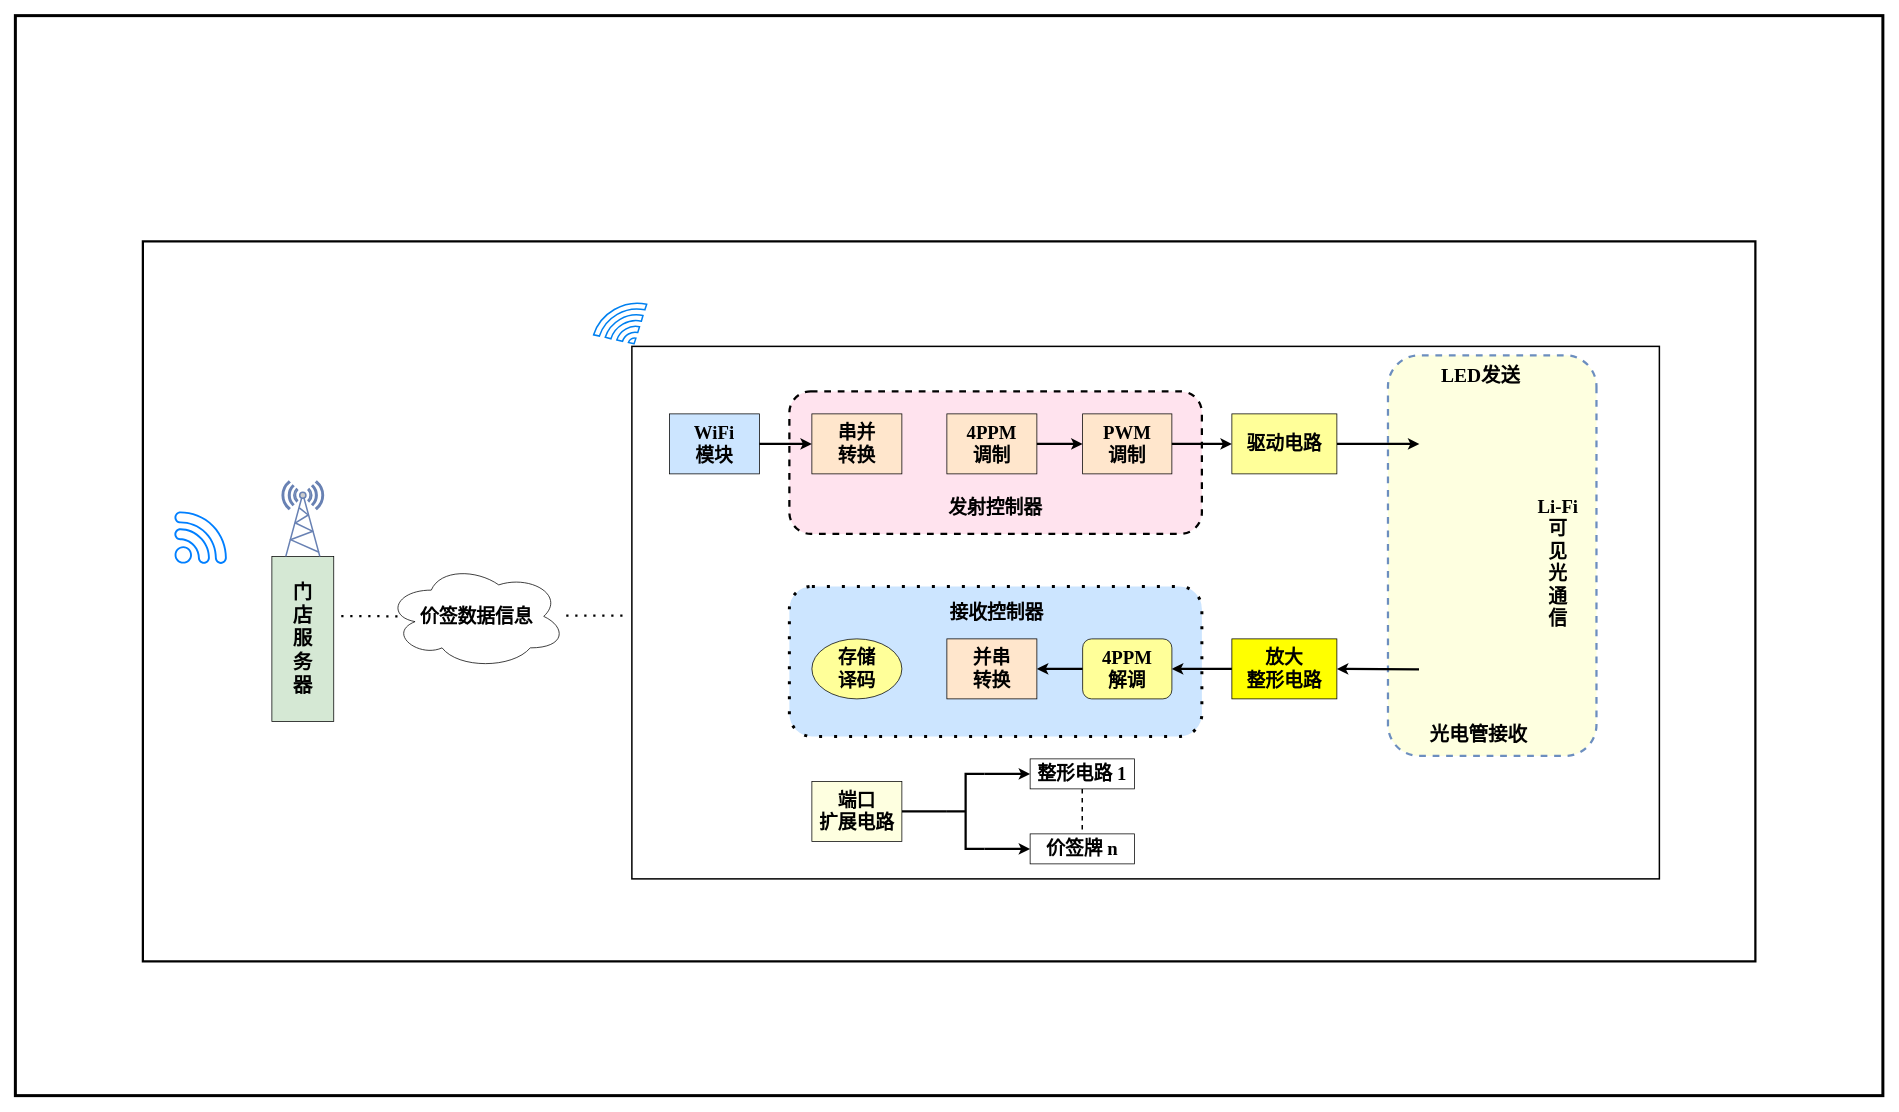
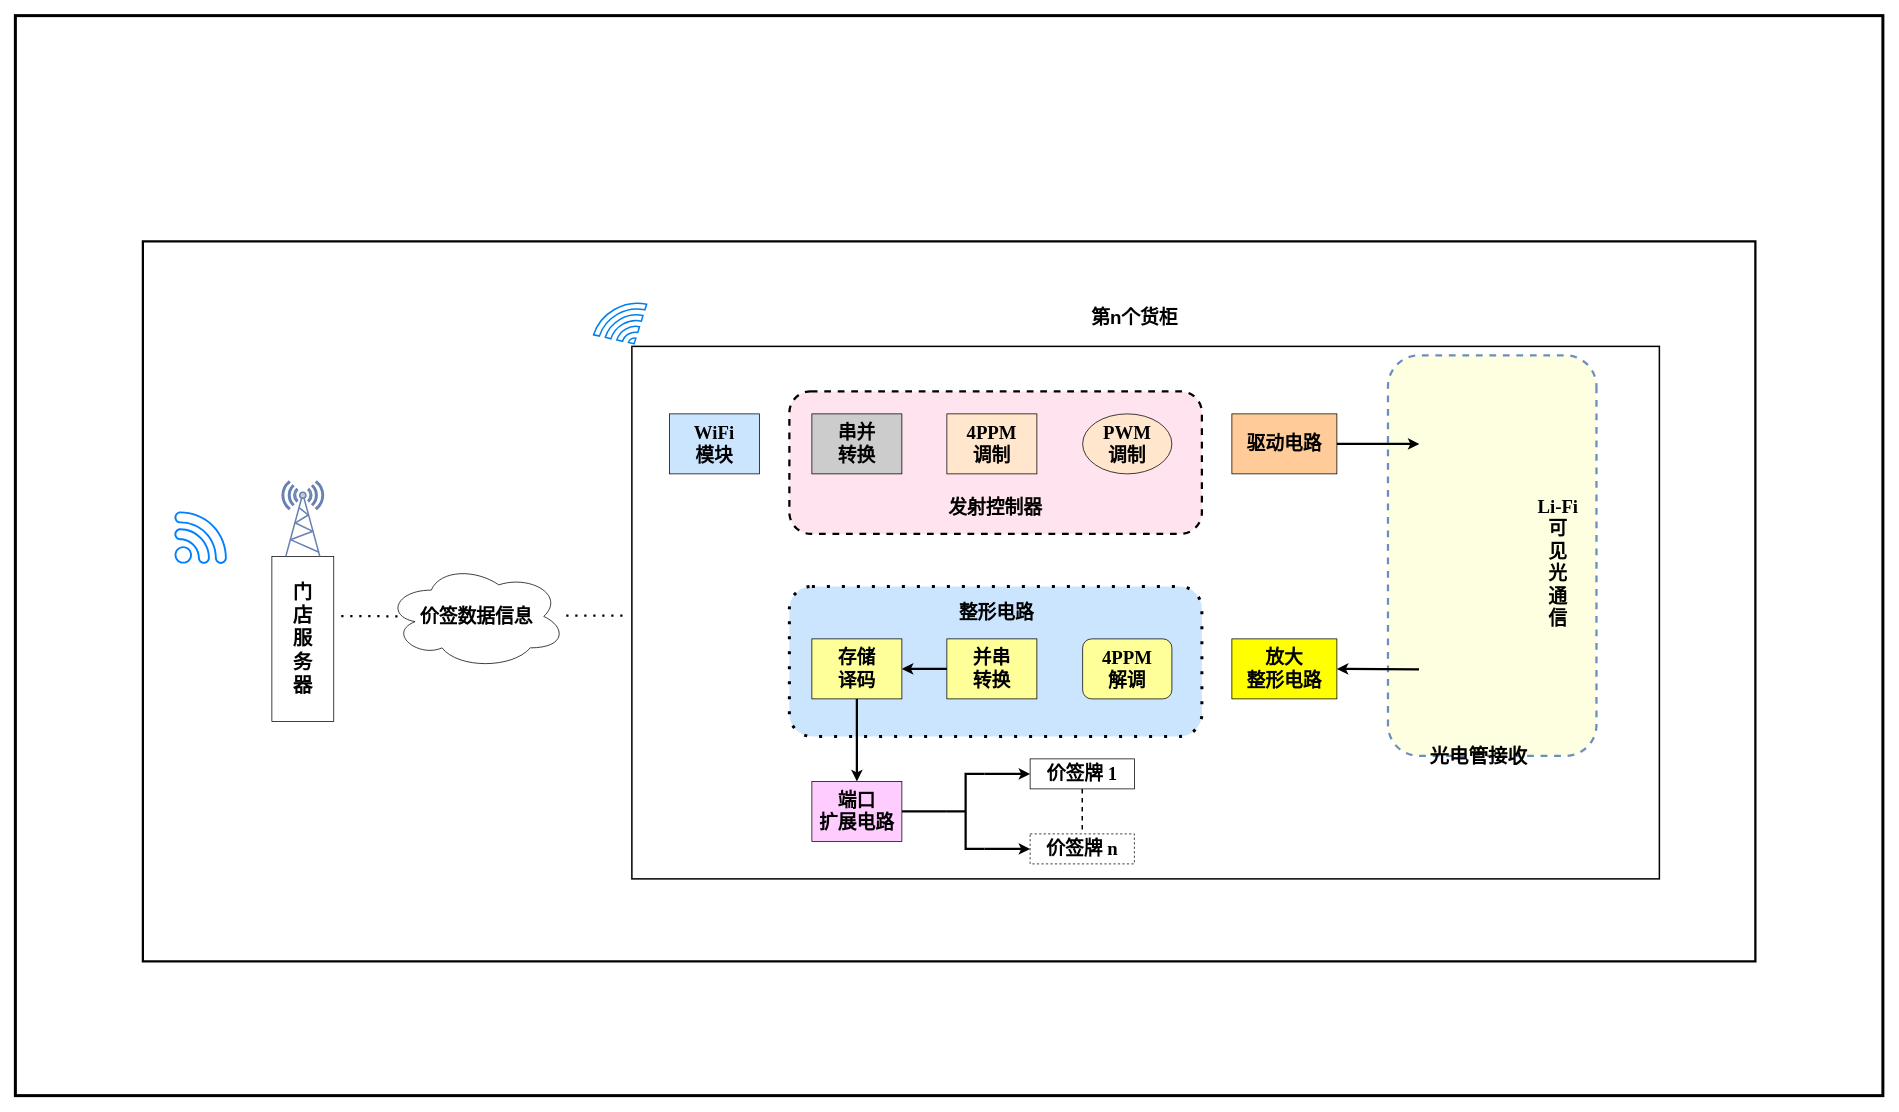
+ <mxCell id="44" value="&lt;font style=&quot;font-size: 25px&quot;&gt;&lt;b&gt;第n个货柜&lt;/b&gt;&lt;/font&gt;" style="text;html=1;strokeColor=none;fillColor=none;align=center;verticalAlign=middle;whiteSpace=wrap;rounded=0;dashed=1;" parent="1" vertex="1"><mxGeometry x="1433" y="401" width="159" height="40" as="geometry" /></mxCell>
- <mxCell id="43" value="&lt;font size=&quot;1&quot;&gt;&lt;b style=&quot;font-size: 26px&quot;&gt;LED发送&lt;/b&gt;&lt;/font&gt;" style="text;html=1;strokeColor=none;fillColor=none;align=center;verticalAlign=middle;whiteSpace=wrap;rounded=0;fontFamily=Times New Roman;fontSize=20;" parent="1" vertex="1"><mxGeometry x="1894" y="490" width="160" height="20" as="geometry" /></mxCell>
- <mxCell id="14" value="" style="endArrow=classic;html=1;strokeWidth=3;fontFamily=Times New Roman;fontSize=20;exitX=1;exitY=0.5;exitDx=0;exitDy=0;entryX=0;entryY=0.5;entryDx=0;entryDy=0;" parent="1" source="12" target="13" edge="1"><mxGeometry width="50" height="50" relative="1" as="geometry"><mxPoint x="1092" y="731" as="sourcePoint" /><mxPoint x="1142" y="681" as="targetPoint" /></mxGeometry></mxCell>
- <mxCell id="13" value="&lt;font style=&quot;font-size: 25px&quot;&gt;&lt;b&gt;串并&lt;br&gt;转换&lt;/b&gt;&lt;/font&gt;" style="rounded=0;whiteSpace=wrap;html=1;fontFamily=Times New Roman;fontSize=18;fillColor=#FFE6CC;" parent="1" vertex="1"><mxGeometry x="1082" y="551" width="120" height="80" as="geometry" /></mxCell>
+ <mxCell id="13" value="&lt;font style=&quot;font-size: 25px&quot;&gt;&lt;b&gt;串并&lt;br&gt;转换&lt;/b&gt;&lt;/font&gt;" style="rounded=0;whiteSpace=wrap;html=1;fontFamily=Times New Roman;fontSize=18;fillColor=#cccccc;" parent="1" vertex="1"><mxGeometry x="1082" y="551" width="120" height="80" as="geometry" /></mxCell>
- <mxCell id="20" value="" style="endArrow=classic;html=1;strokeWidth=3;fontFamily=Times New Roman;fontSize=20;exitX=1;exitY=0.5;exitDx=0;exitDy=0;entryX=0;entryY=0.5;entryDx=0;entryDy=0;" parent="1" source="15" target="16" edge="1"><mxGeometry width="50" height="50" relative="1" as="geometry"><mxPoint x="1352" y="731" as="sourcePoint" /><mxPoint x="1402" y="681" as="targetPoint" /></mxGeometry></mxCell>
- <mxCell id="16" value="&lt;b&gt;&lt;font style=&quot;font-size: 25px&quot;&gt;PWM&lt;br&gt;调制&lt;/font&gt;&lt;/b&gt;" style="rounded=0;whiteSpace=wrap;html=1;fontFamily=Times New Roman;fontSize=18;fillColor=#FFE6CC;" parent="1" vertex="1"><mxGeometry x="1443" y="551" width="119" height="80" as="geometry" /></mxCell>
+ <mxCell id="16" value="&lt;b&gt;&lt;font style=&quot;font-size: 25px&quot;&gt;PWM&lt;br&gt;调制&lt;/font&gt;&lt;/b&gt;" style="ellipse;whiteSpace=wrap;html=1;fontFamily=Times New Roman;fontSize=18;fillColor=#FFE6CC;" parent="1" vertex="1"><mxGeometry x="1443" y="551" width="119" height="80" as="geometry" /></mxCell>
- <mxCell id="19" value="" style="endArrow=classic;html=1;strokeWidth=3;fontFamily=Times New Roman;fontSize=20;exitX=1;exitY=0.5;exitDx=0;exitDy=0;" parent="1" source="16" target="18" edge="1"><mxGeometry width="50" height="50" relative="1" as="geometry"><mxPoint x="1352" y="731" as="sourcePoint" /><mxPoint x="1402" y="681" as="targetPoint" /></mxGeometry></mxCell>
- <mxCell id="18" value="&lt;b&gt;&lt;font style=&quot;font-size: 25px&quot;&gt;驱动电路&lt;/font&gt;&lt;/b&gt;" style="rounded=0;whiteSpace=wrap;html=1;fontFamily=Times New Roman;fontSize=18;fillColor=#ffff99;" parent="1" vertex="1"><mxGeometry x="1642" y="551" width="140" height="80" as="geometry" /></mxCell>
+ <mxCell id="18" value="&lt;b&gt;&lt;font style=&quot;font-size: 25px&quot;&gt;驱动电路&lt;/font&gt;&lt;/b&gt;" style="rounded=0;whiteSpace=wrap;html=1;fontFamily=Times New Roman;fontSize=18;fillColor=#FFCC99;" parent="1" vertex="1"><mxGeometry x="1642" y="551" width="140" height="80" as="geometry" /></mxCell>
- <mxCell id="22" value="&lt;b&gt;&lt;font style=&quot;font-size: 25px&quot;&gt;接收控制器&lt;/font&gt;&lt;/b&gt;" style="text;html=1;strokeColor=none;fillColor=none;align=center;verticalAlign=middle;whiteSpace=wrap;rounded=0;dashed=1;fontFamily=Times New Roman;fontSize=20;" parent="1" vertex="1"><mxGeometry x="1262" y="806" width="132.5" height="20" as="geometry" /></mxCell>
+ <mxCell id="22" value="&lt;b&gt;&lt;font style=&quot;font-size: 25px&quot;&gt;整形电路&lt;/font&gt;&lt;/b&gt;" style="text;html=1;strokeColor=none;fillColor=none;align=center;verticalAlign=middle;whiteSpace=wrap;rounded=0;dashed=1;fontFamily=Times New Roman;fontSize=20;" parent="1" vertex="1"><mxGeometry x="1262" y="806" width="132.5" height="20" as="geometry" /></mxCell>
- <mxCell id="9" value="&lt;b style=&quot;font-size: 26px&quot;&gt;门&lt;br&gt;店&lt;br&gt;服&lt;br&gt;务&lt;br&gt;器&lt;/b&gt;" style="rounded=0;whiteSpace=wrap;html=1;fontFamily=Times New Roman;fontSize=20;fillColor=#d5e8d4;" parent="1" vertex="1"><mxGeometry x="362" y="741" width="82.5" height="220" as="geometry" /></mxCell>
+ <mxCell id="9" value="&lt;b style=&quot;font-size: 26px&quot;&gt;门&lt;br&gt;店&lt;br&gt;服&lt;br&gt;务&lt;br&gt;器&lt;/b&gt;" style="rounded=0;whiteSpace=wrap;html=1;fontFamily=Times New Roman;fontSize=20;" parent="1" vertex="1"><mxGeometry x="362" y="741" width="82.5" height="220" as="geometry" /></mxCell>
- <mxCell id="24" value="&lt;b&gt;&lt;font style=&quot;font-size: 25px&quot;&gt;存储&lt;br&gt;译码&lt;/font&gt;&lt;/b&gt;" style="ellipse;whiteSpace=wrap;html=1;fontFamily=Times New Roman;fontSize=18;fillColor=#FFFF99;" parent="1" vertex="1"><mxGeometry x="1082" y="851" width="120" height="80" as="geometry" /></mxCell>
+ <mxCell id="24" value="&lt;b&gt;&lt;font style=&quot;font-size: 25px&quot;&gt;存储&lt;br&gt;译码&lt;/font&gt;&lt;/b&gt;" style="rounded=0;whiteSpace=wrap;html=1;fontFamily=Times New Roman;fontSize=18;fillColor=#FFFF99;" parent="1" vertex="1"><mxGeometry x="1082" y="851" width="120" height="80" as="geometry" /></mxCell>
+ <mxCell id="29" value="" style="endArrow=none;html=1;strokeWidth=3;fontFamily=Times New Roman;fontSize=20;exitX=1;exitY=0.5;exitDx=0;exitDy=0;entryX=0;entryY=0.5;entryDx=0;entryDy=0;startArrow=classic;startFill=1;endFill=0;" parent="1" source="24" target="25" edge="1"><mxGeometry width="50" height="50" relative="1" as="geometry"><mxPoint x="1352" y="1031" as="sourcePoint" /><mxPoint x="1402" y="981" as="targetPoint" /></mxGeometry></mxCell>
- <mxCell id="25" value="&lt;b style=&quot;font-size: 25px&quot;&gt;并串&lt;br&gt;转换&lt;/b&gt;" style="rounded=0;whiteSpace=wrap;html=1;fontFamily=Times New Roman;fontSize=18;fillColor=#ffe6cc;" parent="1" vertex="1"><mxGeometry x="1262" y="851" width="120" height="80" as="geometry" /></mxCell>
+ <mxCell id="25" value="&lt;b style=&quot;font-size: 25px&quot;&gt;并串&lt;br&gt;转换&lt;/b&gt;" style="rounded=0;whiteSpace=wrap;html=1;fontFamily=Times New Roman;fontSize=18;fillColor=#FFFF99;" parent="1" vertex="1"><mxGeometry x="1262" y="851" width="120" height="80" as="geometry" /></mxCell>
- <mxCell id="31" value="" style="endArrow=none;html=1;strokeWidth=3;fontFamily=Times New Roman;fontSize=20;exitX=1;exitY=0.5;exitDx=0;exitDy=0;entryX=0;entryY=0.5;entryDx=0;entryDy=0;startArrow=classic;startFill=1;endFill=0;" parent="1" source="25" target="26" edge="1"><mxGeometry width="50" height="50" relative="1" as="geometry"><mxPoint x="1352" y="1031" as="sourcePoint" /><mxPoint x="1402" y="981" as="targetPoint" /></mxGeometry></mxCell>
- <mxCell id="30" value="" style="endArrow=none;html=1;strokeWidth=3;fontFamily=Times New Roman;fontSize=20;exitX=1;exitY=0.5;exitDx=0;exitDy=0;startArrow=classic;startFill=1;endFill=0;" parent="1" source="26" target="28" edge="1"><mxGeometry width="50" height="50" relative="1" as="geometry"><mxPoint x="1352" y="1031" as="sourcePoint" /><mxPoint x="1402" y="981" as="targetPoint" /></mxGeometry></mxCell>
- <mxCell id="42" value="&lt;font size=&quot;1&quot;&gt;&lt;b style=&quot;font-size: 26px&quot;&gt;光电管接收&lt;/b&gt;&lt;/font&gt;" style="text;html=1;strokeColor=none;fillColor=none;align=center;verticalAlign=middle;whiteSpace=wrap;rounded=0;fontFamily=Times New Roman;fontSize=20;" parent="1" vertex="1"><mxGeometry x="1891" y="968" width="160" height="20" as="geometry" /></mxCell>
+ <mxCell id="42" value="&lt;font size=&quot;1&quot;&gt;&lt;b style=&quot;font-size: 26px&quot;&gt;光电管接收&lt;/b&gt;&lt;/font&gt;" style="text;html=1;strokeColor=none;fillColor=none;align=center;verticalAlign=middle;whiteSpace=wrap;rounded=0;fontFamily=Times New Roman;fontSize=20;" parent="1" vertex="1"><mxGeometry x="1891" y="998" width="160" height="20" as="geometry" /></mxCell>
+ <mxCell id="23" style="edgeStyle=orthogonalEdgeStyle;rounded=0;orthogonalLoop=1;jettySize=auto;html=1;exitX=0.5;exitY=1;exitDx=0;exitDy=0;strokeWidth=3;fontFamily=Times New Roman;fontSize=20;" parent="1" source="24" target="33" edge="1"><mxGeometry relative="1" as="geometry" /></mxCell>
- <mxCell id="34" value="&lt;b&gt;&lt;font style=&quot;font-size: 25px&quot;&gt;整形电路 1&lt;/font&gt;&lt;/b&gt;" style="rounded=0;whiteSpace=wrap;html=1;fontFamily=Times New Roman;fontSize=18;" parent="1" vertex="1"><mxGeometry x="1373" y="1011" width="139" height="40" as="geometry" /></mxCell>
+ <mxCell id="34" value="&lt;b&gt;&lt;font style=&quot;font-size: 25px&quot;&gt;价签牌 1&lt;/font&gt;&lt;/b&gt;" style="rounded=0;whiteSpace=wrap;html=1;fontFamily=Times New Roman;fontSize=18;" parent="1" vertex="1"><mxGeometry x="1373" y="1011" width="139" height="40" as="geometry" /></mxCell>
- <mxCell id="33" value="&lt;span style=&quot;font-size: 25px&quot;&gt;&lt;b&gt;端口&lt;br&gt;扩展电路&lt;/b&gt;&lt;/span&gt;" style="rounded=0;whiteSpace=wrap;html=1;fontFamily=Times New Roman;fontSize=18;fillColor=#feffe0;" parent="1" vertex="1"><mxGeometry x="1082" y="1041" width="120" height="80" as="geometry" /></mxCell>
+ <mxCell id="33" value="&lt;span style=&quot;font-size: 25px&quot;&gt;&lt;b&gt;端口&lt;br&gt;扩展电路&lt;/b&gt;&lt;/span&gt;" style="rounded=0;whiteSpace=wrap;html=1;fontFamily=Times New Roman;fontSize=18;fillColor=#FFCCFF;" parent="1" vertex="1"><mxGeometry x="1082" y="1041" width="120" height="80" as="geometry" /></mxCell>
- <mxCell id="35" value="&lt;b&gt;&lt;font style=&quot;font-size: 25px&quot;&gt;价签牌 n&lt;/font&gt;&lt;/b&gt;" style="rounded=0;whiteSpace=wrap;html=1;fontFamily=Times New Roman;fontSize=18;" parent="1" vertex="1"><mxGeometry x="1373" y="1111" width="139" height="40" as="geometry" /></mxCell>
+ <mxCell id="35" value="&lt;b&gt;&lt;font style=&quot;font-size: 25px&quot;&gt;价签牌 n&lt;/font&gt;&lt;/b&gt;" style="rounded=0;whiteSpace=wrap;html=1;fontFamily=Times New Roman;fontSize=18;dashed=1;" parent="1" vertex="1"><mxGeometry x="1373" y="1111" width="139" height="40" as="geometry" /></mxCell>
